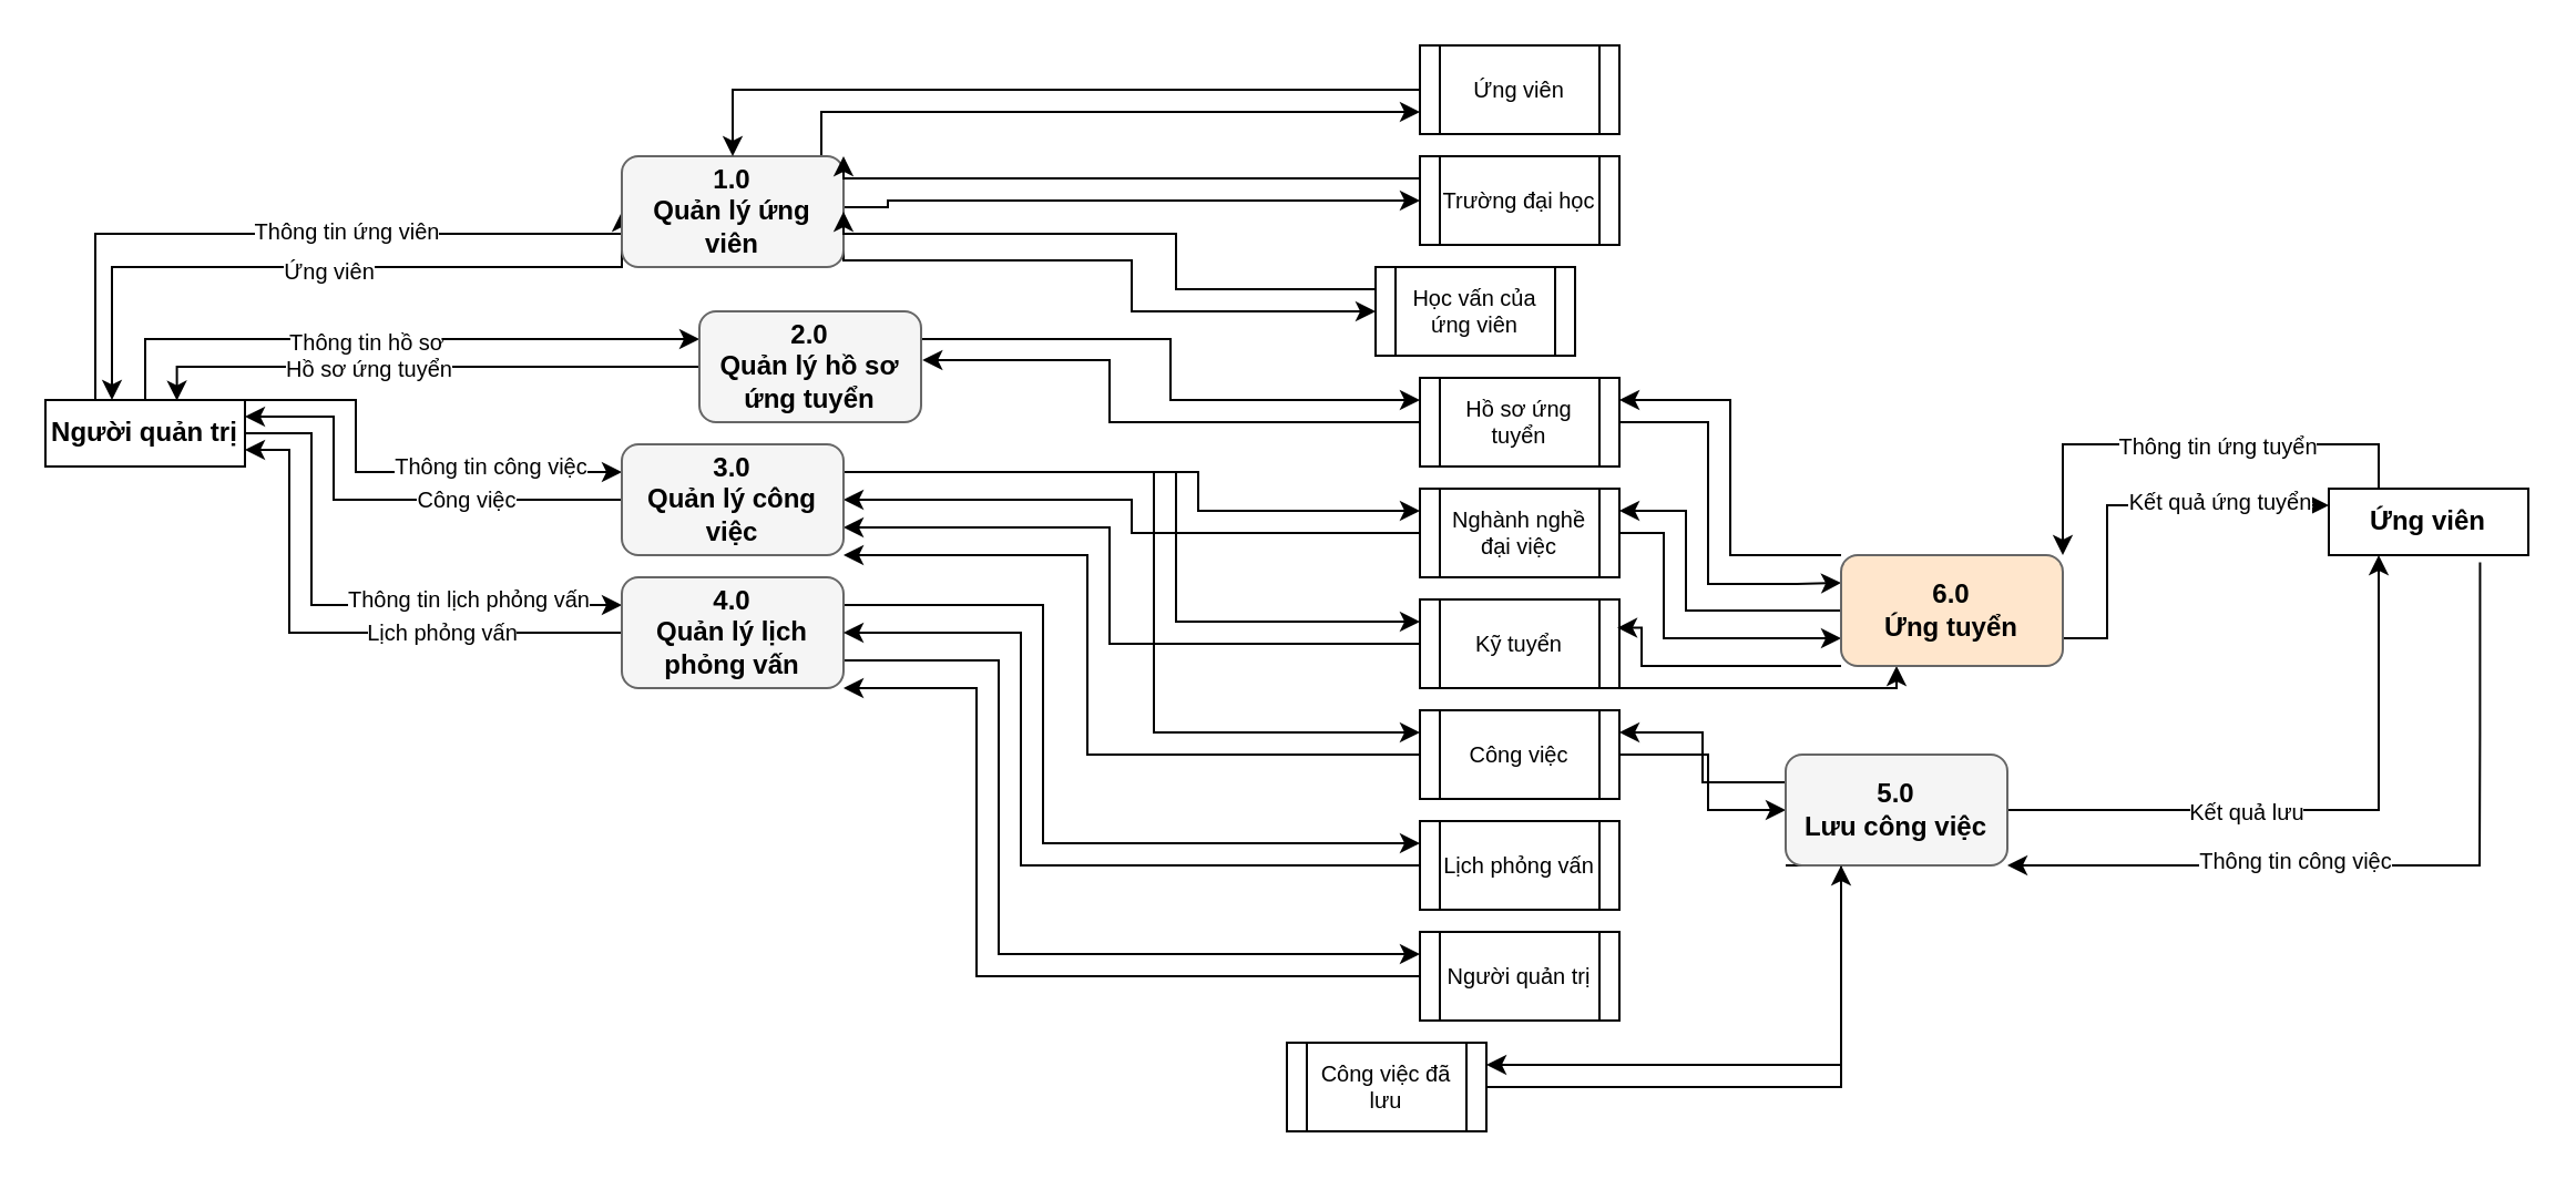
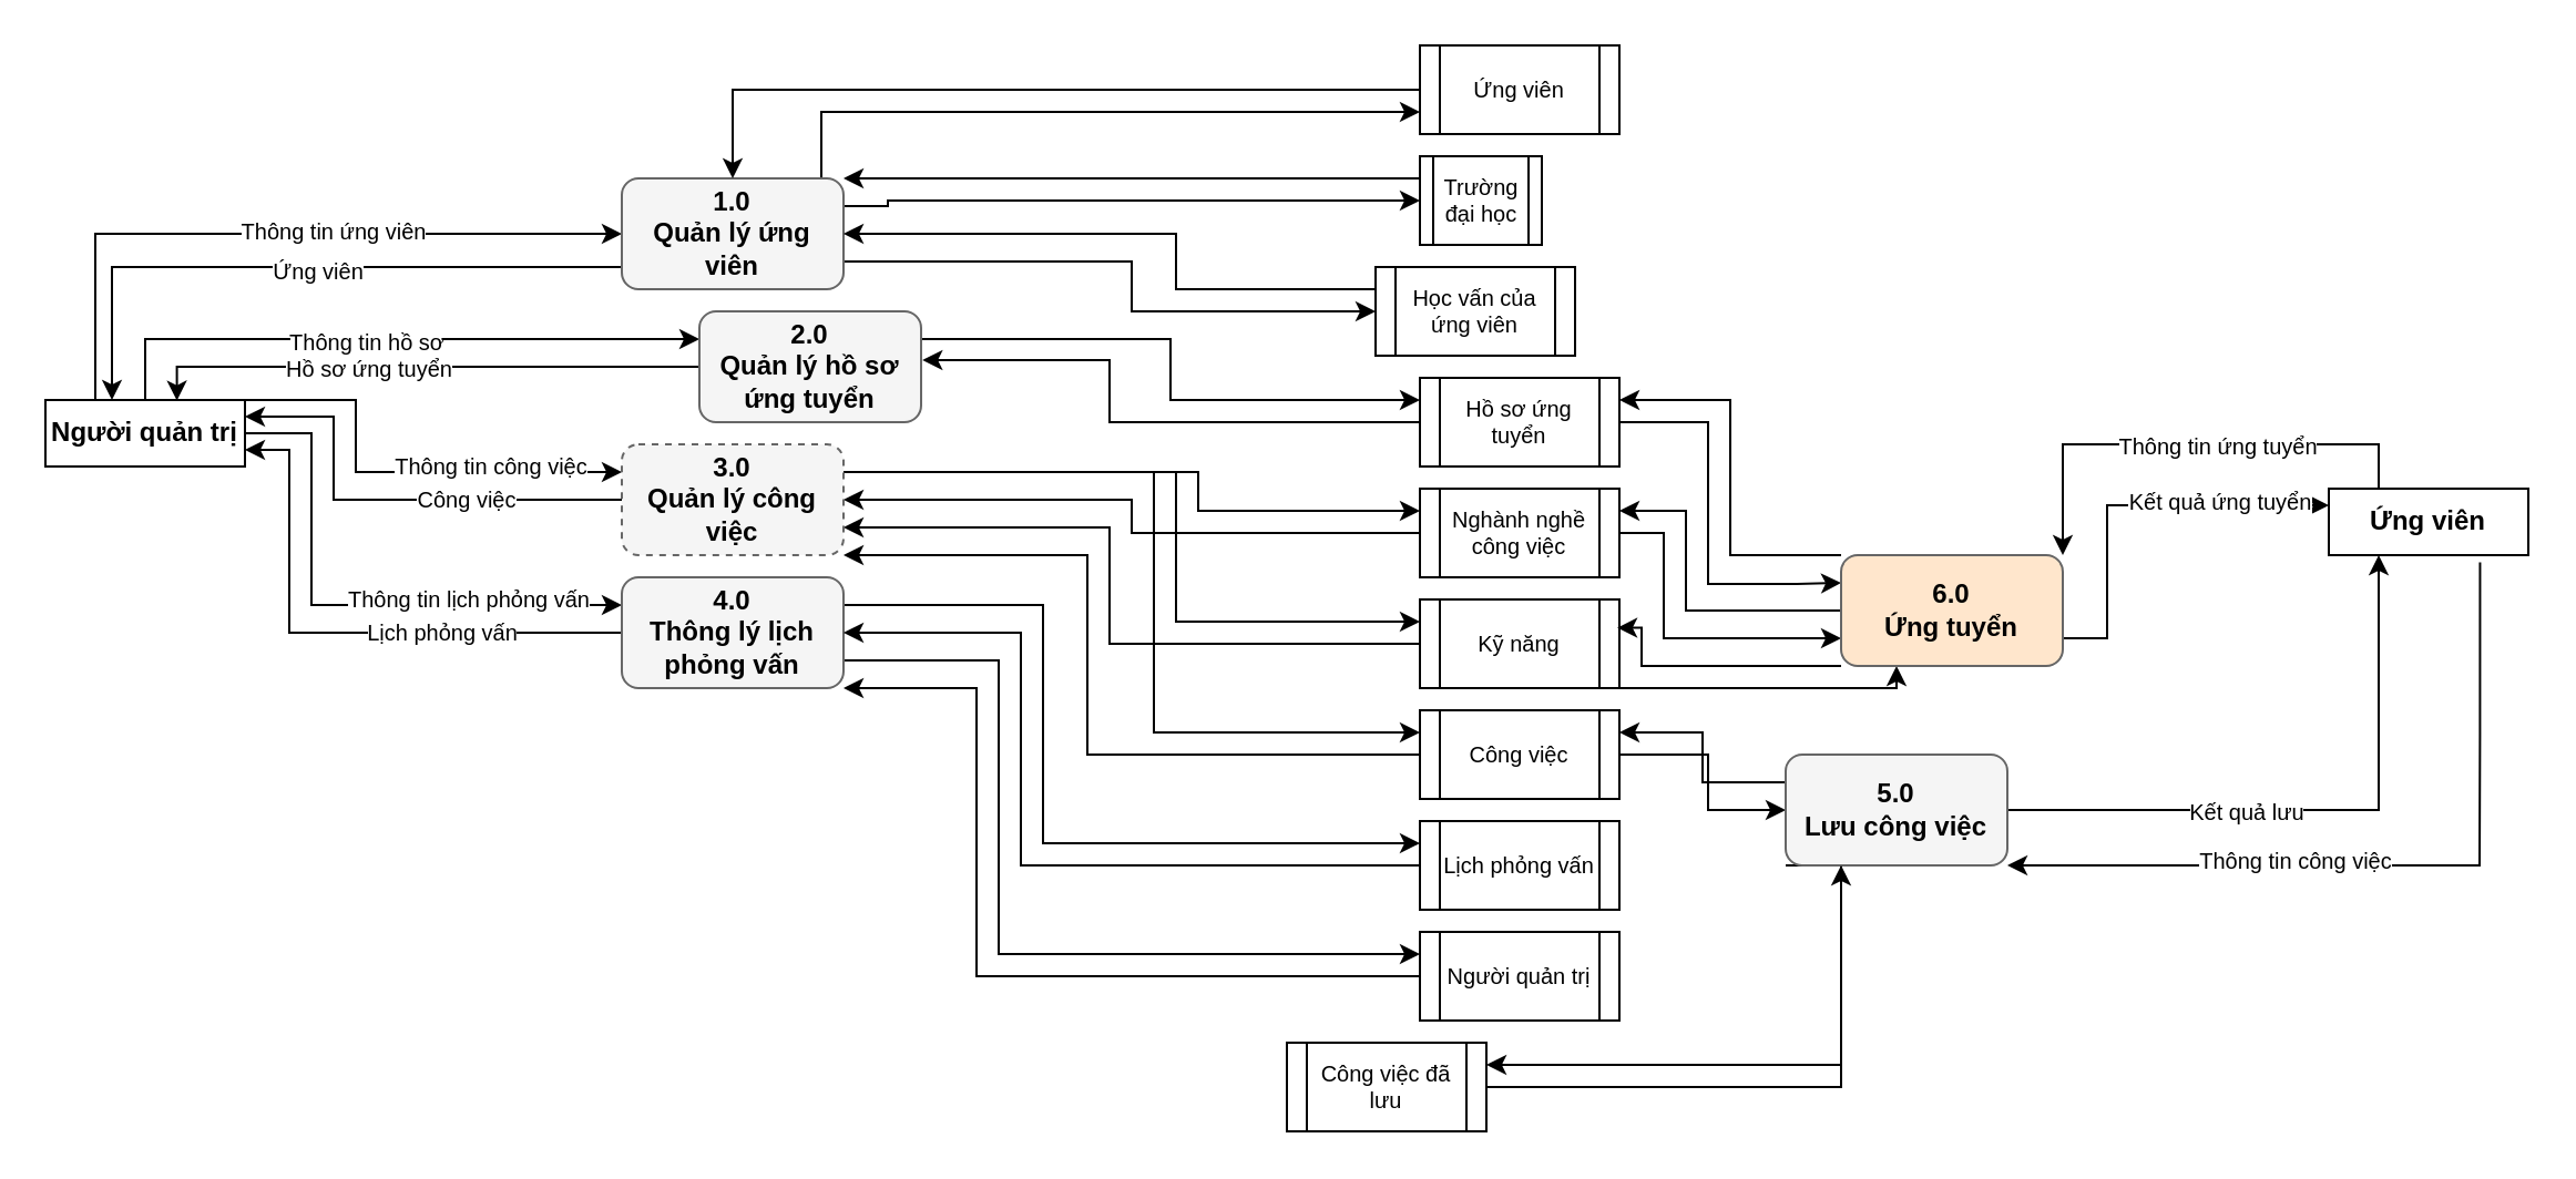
- <mxCell id="25" value="Trường đại học" style="shape=process;whiteSpace=wrap;html=1;backgroundOutline=1;labelBackgroundColor=none;strokeColor=#000000;strokeWidth=1;gradientColor=none;fontSize=10;" vertex="1" parent="1"><mxGeometry x="640" y="70" width="90" height="40" as="geometry" /></mxCell>
+ <mxCell id="25" value="Trường đại học" style="shape=process;whiteSpace=wrap;html=1;backgroundOutline=1;labelBackgroundColor=none;strokeColor=#000000;strokeWidth=1;gradientColor=none;fontSize=10;" vertex="1" parent="1"><mxGeometry x="640" y="70" width="55" height="40" as="geometry" /></mxCell>
- <mxCell id="21" value="1.0&lt;br&gt;Quản lý ứng viên" style="rounded=1;whiteSpace=wrap;html=1;labelBackgroundColor=none;strokeColor=#666666;strokeWidth=1;fontSize=12;fillColor=#f5f5f5;fontStyle=1;" vertex="1" parent="1"><mxGeometry x="280" y="70" width="100" height="50" as="geometry" /></mxCell>
+ <mxCell id="21" value="1.0&lt;br&gt;Quản lý ứng viên" style="rounded=1;whiteSpace=wrap;html=1;labelBackgroundColor=none;strokeColor=#666666;strokeWidth=1;fontSize=12;fillColor=#f5f5f5;fontStyle=1;" vertex="1" parent="1"><mxGeometry x="280" y="80" width="100" height="50" as="geometry" /></mxCell>
- <mxCell id="49" value="3.0&lt;br&gt;Quản lý công việc" style="rounded=1;whiteSpace=wrap;html=1;labelBackgroundColor=none;strokeColor=#666666;strokeWidth=1;fontSize=12;fillColor=#f5f5f5;fontStyle=1;" vertex="1" parent="1"><mxGeometry x="280" y="200" width="100" height="50" as="geometry" /></mxCell>
+ <mxCell id="49" value="3.0&lt;br&gt;Quản lý công việc" style="rounded=1;whiteSpace=wrap;html=1;labelBackgroundColor=none;strokeColor=#666666;strokeWidth=1;fontSize=12;fillColor=#f5f5f5;fontStyle=1;dashed=1;" vertex="1" parent="1"><mxGeometry x="280" y="200" width="100" height="50" as="geometry" /></mxCell>
- <mxCell id="37" value="Nghành nghề đại việc" style="shape=process;whiteSpace=wrap;html=1;backgroundOutline=1;labelBackgroundColor=none;strokeColor=#000000;strokeWidth=1;gradientColor=none;fontSize=10;" vertex="1" parent="1"><mxGeometry x="640" y="220" width="90" height="40" as="geometry" /></mxCell>
+ <mxCell id="37" value="Nghành nghề công việc" style="shape=process;whiteSpace=wrap;html=1;backgroundOutline=1;labelBackgroundColor=none;strokeColor=#000000;strokeWidth=1;gradientColor=none;fontSize=10;" vertex="1" parent="1"><mxGeometry x="640" y="220" width="90" height="40" as="geometry" /></mxCell>
- <mxCell id="54" value="4.0&lt;br&gt;Quản lý lịch phỏng vấn" style="rounded=1;whiteSpace=wrap;html=1;labelBackgroundColor=none;strokeColor=#666666;strokeWidth=1;fontSize=12;fillColor=#f5f5f5;fontStyle=1;" vertex="1" parent="1"><mxGeometry x="280" y="260" width="100" height="50" as="geometry" /></mxCell>
+ <mxCell id="54" value="4.0&lt;br&gt;Thông lý lịch phỏng vấn" style="rounded=1;whiteSpace=wrap;html=1;labelBackgroundColor=none;strokeColor=#666666;strokeWidth=1;fontSize=12;fillColor=#f5f5f5;fontStyle=1;" vertex="1" parent="1"><mxGeometry x="280" y="260" width="100" height="50" as="geometry" /></mxCell>
- <mxCell id="40" value="Kỹ tuyển" style="shape=process;whiteSpace=wrap;html=1;backgroundOutline=1;labelBackgroundColor=none;strokeColor=#000000;strokeWidth=1;gradientColor=none;fontSize=10;" vertex="1" parent="1"><mxGeometry x="640" y="270" width="90" height="40" as="geometry" /></mxCell>
+ <mxCell id="40" value="Kỹ năng" style="shape=process;whiteSpace=wrap;html=1;backgroundOutline=1;labelBackgroundColor=none;strokeColor=#000000;strokeWidth=1;gradientColor=none;fontSize=10;" vertex="1" parent="1"><mxGeometry x="640" y="270" width="90" height="40" as="geometry" /></mxCell>
